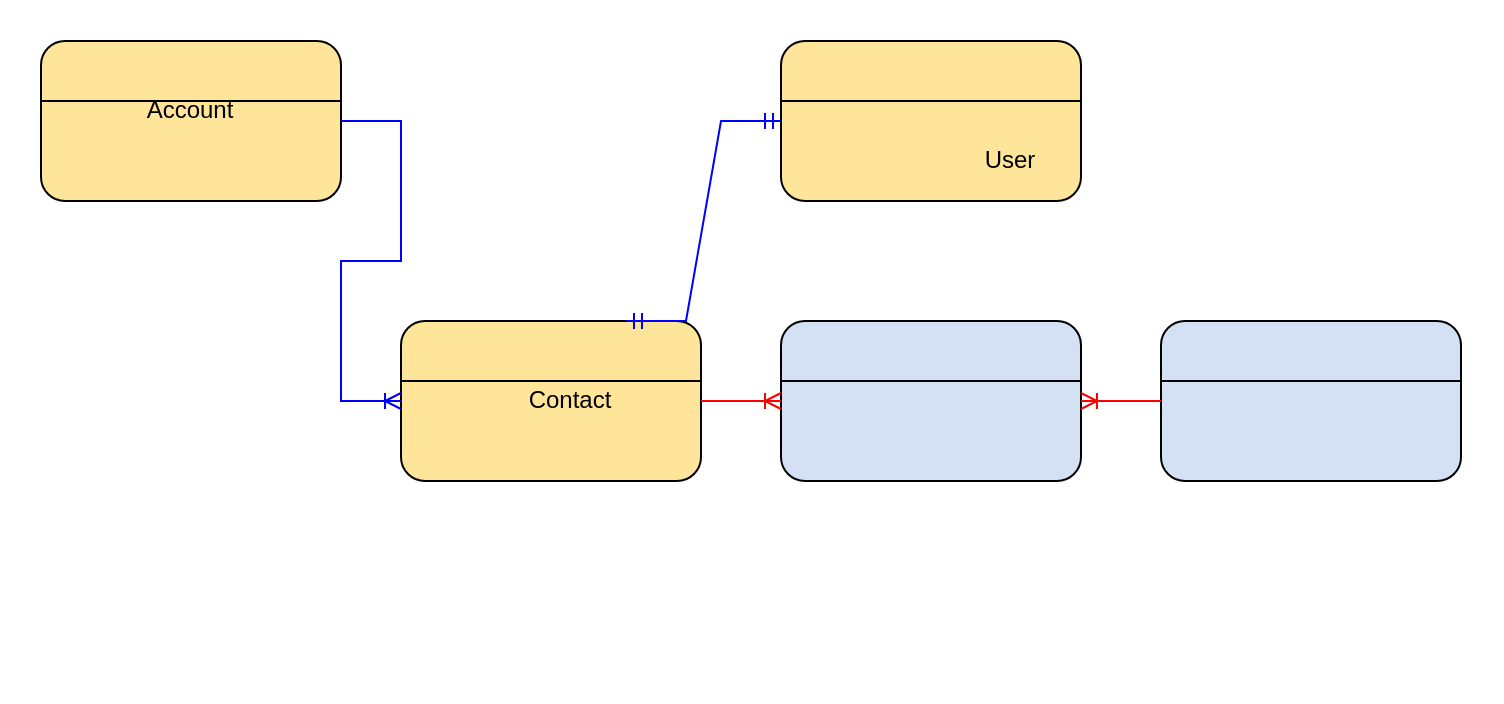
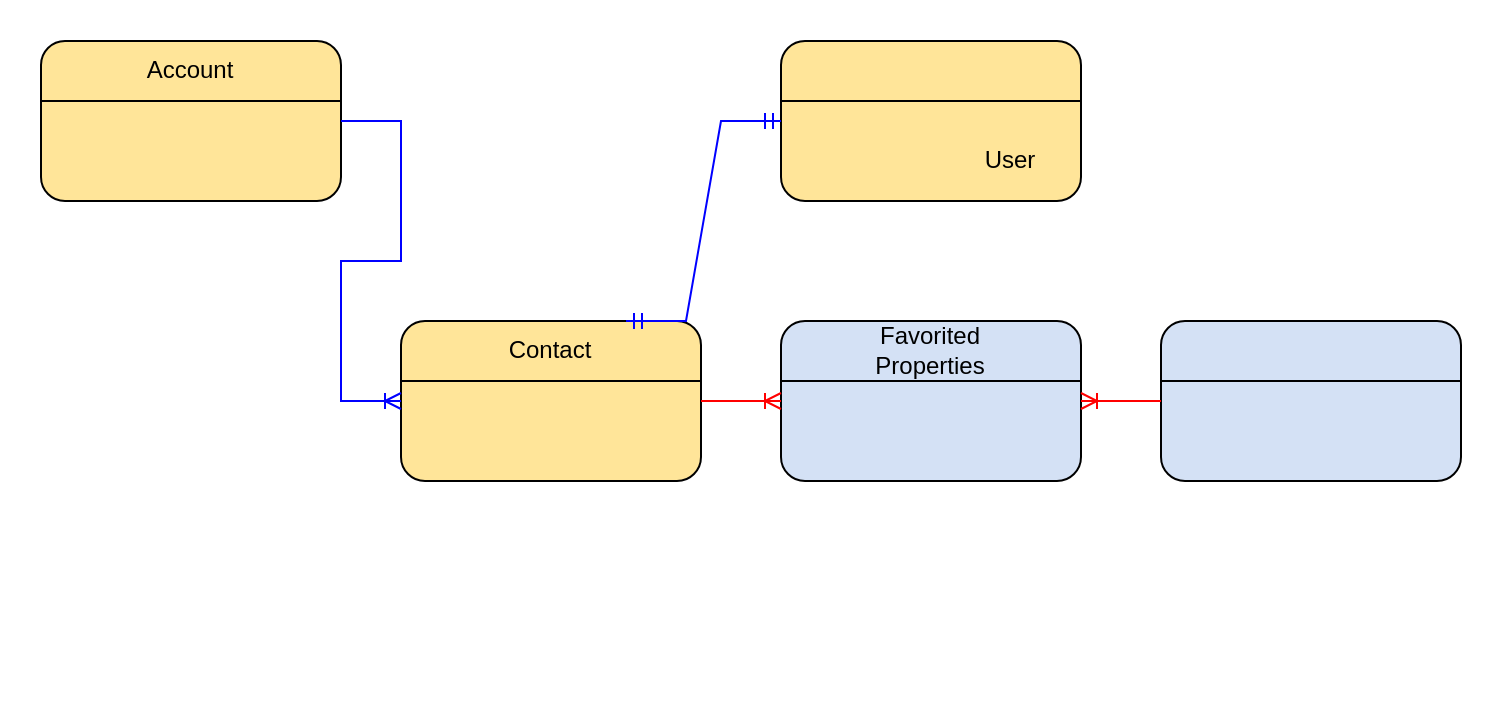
- <mxCell id="4" value="Account" style="text;html=1;align=center;verticalAlign=middle;whiteSpace=wrap;rounded=0;" vertex="1" parent="1"><mxGeometry x="65" y="40" width="60" height="30" as="geometry" /></mxCell>
+ <mxCell id="4" value="Account" style="text;html=1;align=center;verticalAlign=middle;whiteSpace=wrap;rounded=0;" vertex="1" parent="1"><mxGeometry x="65" y="20" width="60" height="30" as="geometry" /></mxCell>
+ <mxCell id="15" value="Favorited Properties" style="text;html=1;align=center;verticalAlign=middle;whiteSpace=wrap;rounded=0;" vertex="1" parent="1"><mxGeometry x="435" y="160" width="60" height="30" as="geometry" /></mxCell>
- <mxCell id="7" value="Contact" style="text;html=1;align=center;verticalAlign=middle;whiteSpace=wrap;rounded=0;" vertex="1" parent="1"><mxGeometry x="255" y="185" width="60" height="30" as="geometry" /></mxCell>
+ <mxCell id="7" value="Contact" style="text;html=1;align=center;verticalAlign=middle;whiteSpace=wrap;rounded=0;" vertex="1" parent="1"><mxGeometry x="245" y="160" width="60" height="30" as="geometry" /></mxCell>
